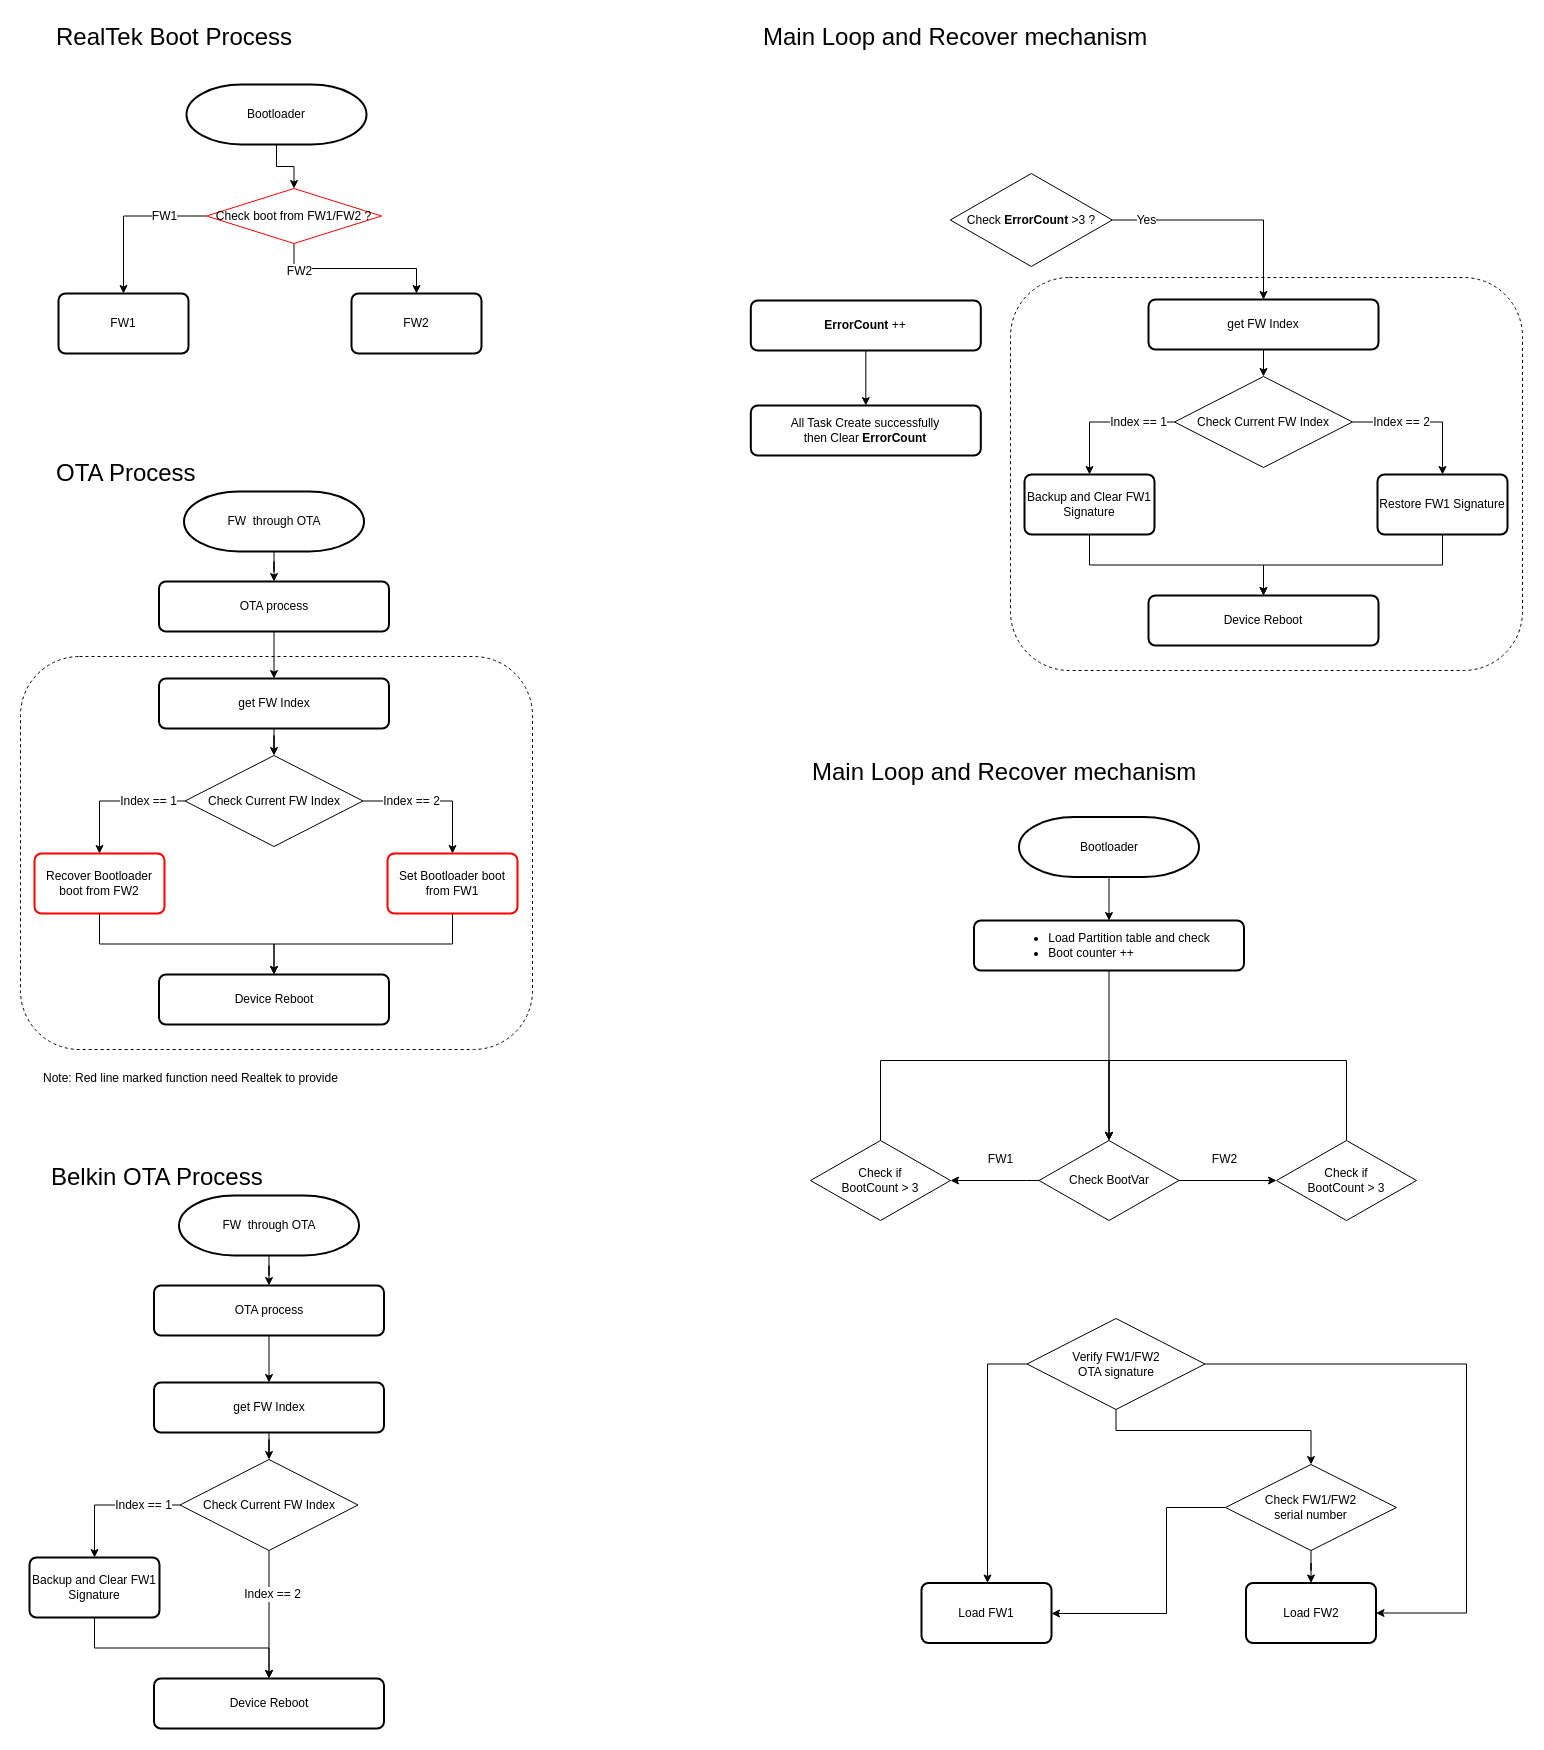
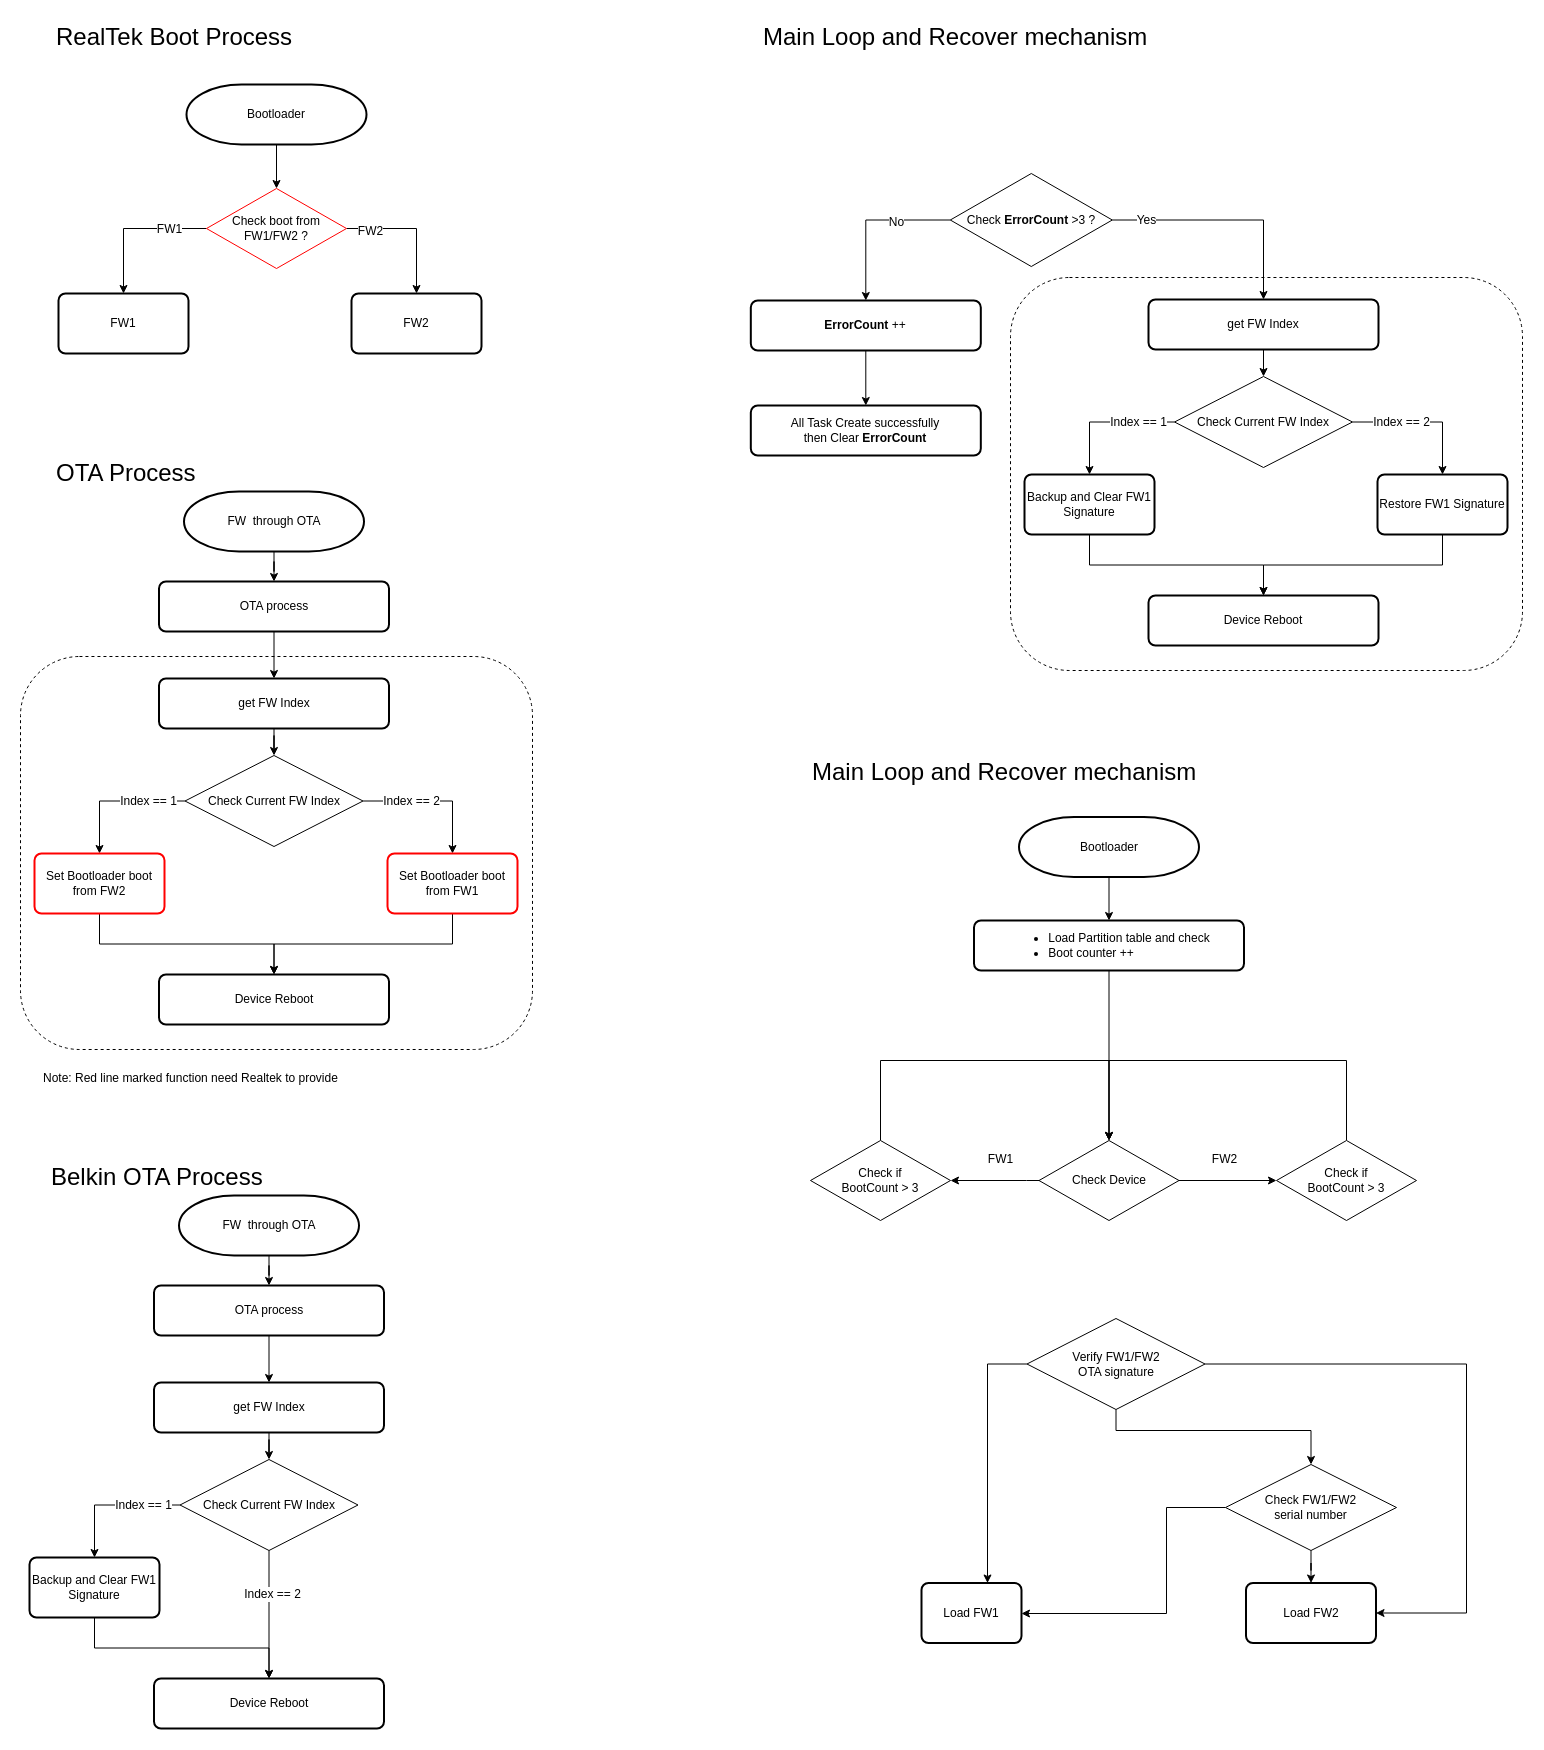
- <mxCell id="7" value="Check boot from FW1/FW2 ?" style="rhombus;whiteSpace=wrap;html=1;strokeColor=#FF0000;" parent="1" vertex="1"><mxGeometry x="206" y="188" width="175" height="55" as="geometry" /></mxCell>
+ <mxCell id="7" value="Check boot from FW1/FW2 ?" style="rhombus;whiteSpace=wrap;html=1;strokeColor=#FF0000;" parent="1" vertex="1"><mxGeometry x="206" y="188" width="140" height="80" as="geometry" /></mxCell>
+ <mxCell id="21" style="edgeStyle=orthogonalEdgeStyle;rounded=0;orthogonalLoop=1;jettySize=auto;html=1;exitX=0;exitY=0.5;exitDx=0;exitDy=0;" parent="1" source="24" target="17" edge="1"><mxGeometry relative="1" as="geometry" /></mxCell>
+ <mxCell id="22" value="&lt;div&gt;No&lt;/div&gt;" style="text;html=1;resizable=0;points=[];align=center;verticalAlign=middle;labelBackgroundColor=#ffffff;" parent="21" vertex="1" connectable="0"><mxGeometry x="-0.344" y="1" relative="1" as="geometry"><mxPoint x="128.977" as="offset" /></mxGeometry></mxCell>
+ <mxCell id="23" value="No" style="text;html=1;resizable=0;points=[];align=center;verticalAlign=middle;labelBackgroundColor=#ffffff;" parent="21" vertex="1" connectable="0"><mxGeometry x="-0.345" y="2" relative="1" as="geometry"><mxPoint as="offset" /></mxGeometry></mxCell>
- <mxCell id="48" value="Recover Bootloader boot from FW2" style="rounded=1;whiteSpace=wrap;html=1;absoluteArcSize=1;arcSize=14;strokeWidth=2;strokeColor=#FF0000;" parent="1" vertex="1"><mxGeometry x="34" y="853" width="130" height="60" as="geometry" /></mxCell>
+ <mxCell id="48" value="Set Bootloader boot from FW2" style="rounded=1;whiteSpace=wrap;html=1;absoluteArcSize=1;arcSize=14;strokeWidth=2;strokeColor=#FF0000;" parent="1" vertex="1"><mxGeometry x="34" y="853" width="130" height="60" as="geometry" /></mxCell>
- <mxCell id="71" value="Check BootVar" style="rhombus;whiteSpace=wrap;html=1;strokeColor=#000000;" vertex="1" parent="1"><mxGeometry x="1038.5" y="1140" width="140" height="80" as="geometry" /></mxCell>
+ <mxCell id="71" value="Check Device" style="rhombus;whiteSpace=wrap;html=1;strokeColor=#000000;" vertex="1" parent="1"><mxGeometry x="1038.5" y="1140" width="140" height="80" as="geometry" /></mxCell>
- <mxCell id="83" value="Load FW1" style="rounded=1;whiteSpace=wrap;html=1;absoluteArcSize=1;arcSize=14;strokeWidth=2;strokeColor=#000000;" vertex="1" parent="1"><mxGeometry x="921" y="1582.5" width="130" height="60" as="geometry" /></mxCell>
+ <mxCell id="83" value="Load FW1" style="rounded=1;whiteSpace=wrap;html=1;absoluteArcSize=1;arcSize=14;strokeWidth=2;strokeColor=#000000;" vertex="1" parent="1"><mxGeometry x="921" y="1582.5" width="100" height="60" as="geometry" /></mxCell>
